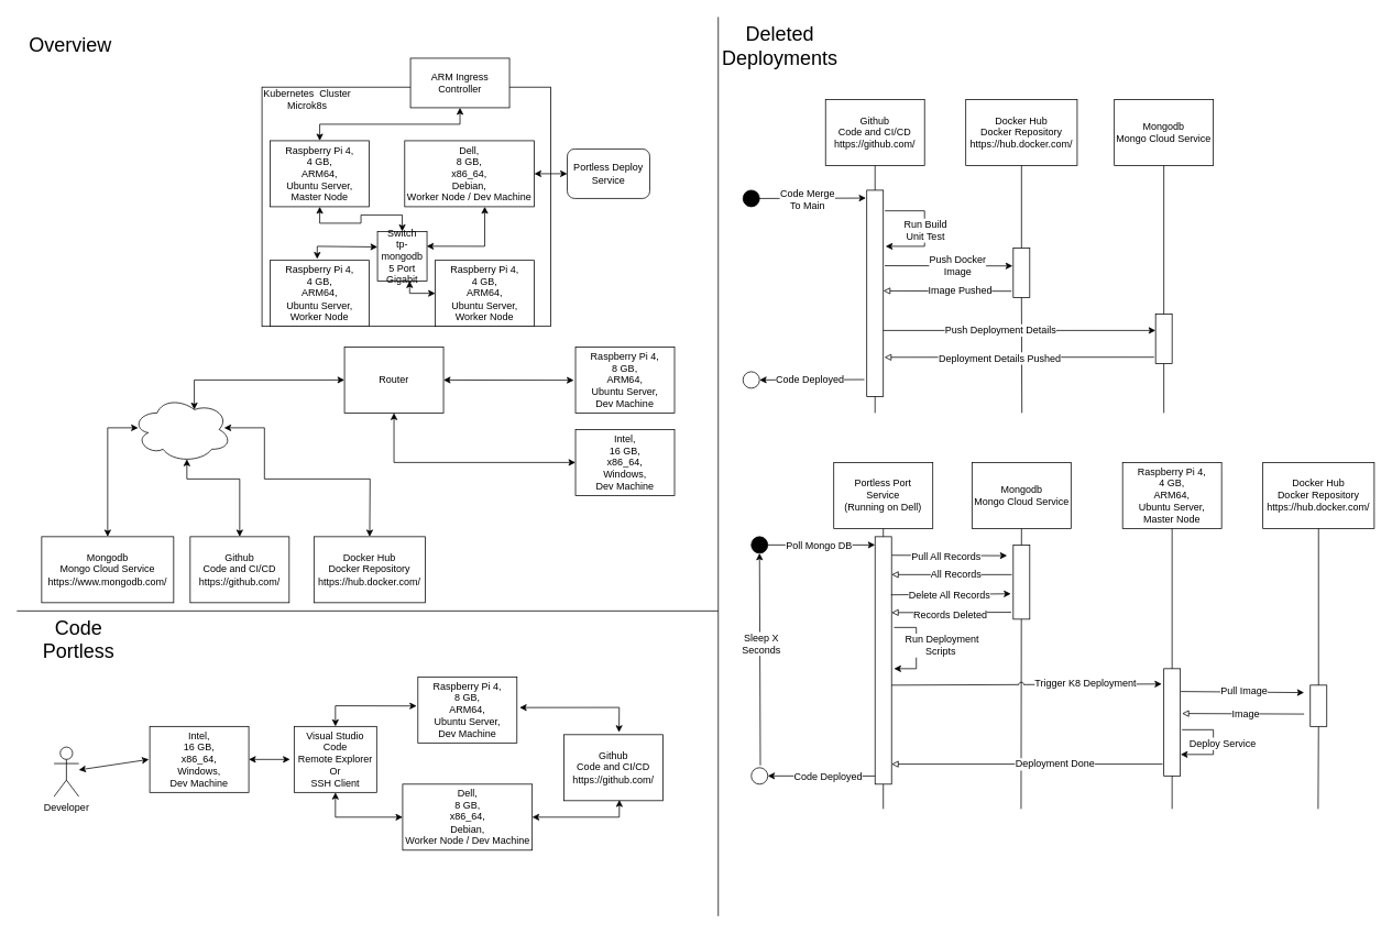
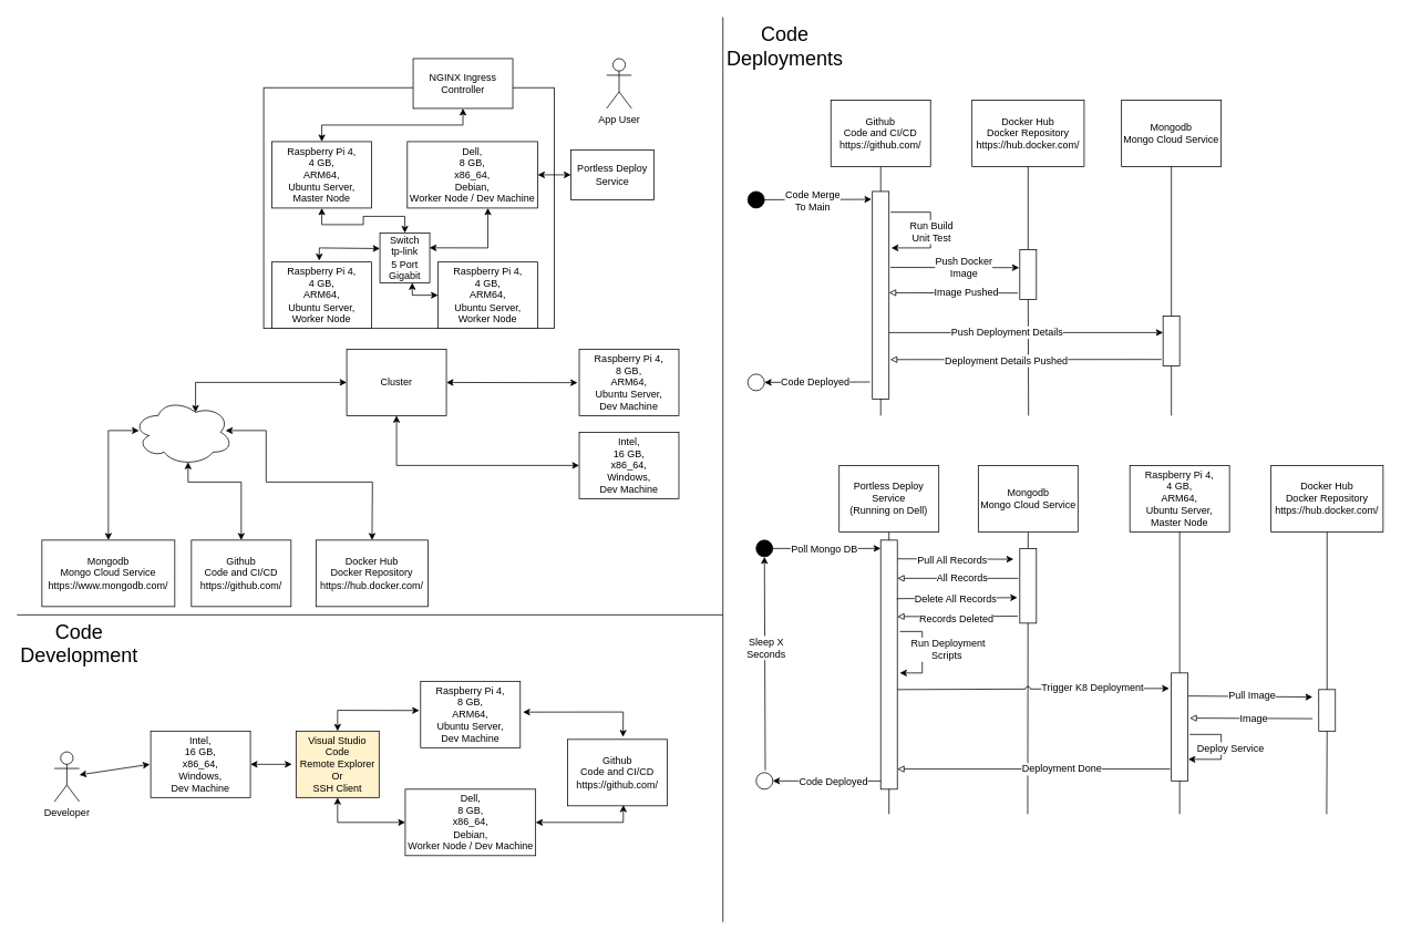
- <mxCell id="30" value="&lt;font style=&quot;font-size: 24px&quot;&gt;Overview&lt;/font&gt;" style="text;html=1;strokeColor=none;fillColor=none;align=center;verticalAlign=middle;whiteSpace=wrap;rounded=0;" vertex="1" parent="1"><mxGeometry width="130" height="70" as="geometry" x="20" y="20" /></mxCell>
- <mxCell id="32" value="&lt;font style=&quot;font-size: 24px&quot;&gt;Deleted Deployments&lt;/font&gt;" style="text;html=1;strokeColor=none;fillColor=none;align=center;verticalAlign=middle;whiteSpace=wrap;rounded=0;" vertex="1" parent="1"><mxGeometry x="870" width="150" height="70" as="geometry" y="20" /></mxCell>
+ <mxCell id="32" value="&lt;font style=&quot;font-size: 24px&quot;&gt;Code Deployments&lt;/font&gt;" style="text;html=1;strokeColor=none;fillColor=none;align=center;verticalAlign=middle;whiteSpace=wrap;rounded=0;" vertex="1" parent="1"><mxGeometry x="870" width="150" height="70" as="geometry" y="20" /></mxCell>
- <mxCell id="8" value="ARM Ingress Controller" style="rounded=0;whiteSpace=wrap;html=1;" vertex="1" parent="1"><mxGeometry x="497" y="70" width="120" height="60" as="geometry" /></mxCell>
+ <mxCell id="8" value="NGINX Ingress Controller" style="rounded=0;whiteSpace=wrap;html=1;" vertex="1" parent="1"><mxGeometry x="497" y="70" width="120" height="60" as="geometry" /></mxCell>
+ <mxCell id="114" value="App User" style="shape=umlActor;verticalLabelPosition=bottom;verticalAlign=top;html=1;outlineConnect=0;fontSize=12;fillColor=#FFFFFF;" vertex="1" parent="1"><mxGeometry x="730" y="70" width="30" height="60" as="geometry" /></mxCell>
- <mxCell id="7" value="Kubernetes&amp;nbsp; Cluster&lt;br&gt;Microk8s" style="text;html=1;strokeColor=none;fillColor=none;align=center;verticalAlign=middle;whiteSpace=wrap;rounded=0;" vertex="1" parent="1"><mxGeometry x="317" y="105" width="110" height="30" as="geometry" /></mxCell>
- <mxCell id="22" value="Portless Deploy &lt;br&gt;Service" style="whiteSpace=wrap;html=1;rounded=1;" vertex="1" parent="1"><mxGeometry x="687" y="180" width="100" height="60" as="geometry" /></mxCell>
+ <mxCell id="22" value="Portless Deploy &lt;br&gt;Service" style="rounded=0;whiteSpace=wrap;html=1;" vertex="1" parent="1"><mxGeometry x="687" y="180" width="100" height="60" as="geometry" /></mxCell>
- <mxCell id="17" value="&lt;span&gt;Switch&lt;/span&gt;&lt;br&gt;&lt;span&gt;tp-mongodb&lt;br&gt;5 Port&lt;br&gt;Gigabit&lt;/span&gt;" style="rounded=0;whiteSpace=wrap;html=1;" vertex="1" parent="1"><mxGeometry x="457" y="280" width="60" height="60" as="geometry" /></mxCell>
+ <mxCell id="17" value="&lt;span&gt;Switch&lt;/span&gt;&lt;br&gt;&lt;span&gt;tp-link&lt;br&gt;5 Port&lt;br&gt;Gigabit&lt;/span&gt;" style="rounded=0;whiteSpace=wrap;html=1;" vertex="1" parent="1"><mxGeometry x="457" y="280" width="60" height="60" as="geometry" /></mxCell>
- <mxCell id="16" value="Router" style="rounded=0;whiteSpace=wrap;html=1;" vertex="1" parent="1"><mxGeometry x="417" y="420" width="120" height="80" as="geometry" /></mxCell>
+ <mxCell id="16" value="Cluster" style="rounded=0;whiteSpace=wrap;html=1;" vertex="1" parent="1"><mxGeometry x="417" y="420" width="120" height="80" as="geometry" /></mxCell>
- <mxCell id="36" value="Portless Port &lt;br&gt;Service&lt;br&gt;(Running on Dell)" style="rounded=0;whiteSpace=wrap;html=1;" vertex="1" parent="1"><mxGeometry x="1010" y="560" width="120" height="80" as="geometry" /></mxCell>
+ <mxCell id="36" value="Portless Deploy &lt;br&gt;Service&lt;br&gt;(Running on Dell)" style="rounded=0;whiteSpace=wrap;html=1;" vertex="1" parent="1"><mxGeometry x="1010" y="560" width="120" height="80" as="geometry" /></mxCell>
- <mxCell id="103" value="&lt;font style=&quot;font-size: 24px&quot;&gt;Code Portless&lt;/font&gt;" style="text;html=1;strokeColor=none;fillColor=none;align=center;verticalAlign=middle;whiteSpace=wrap;rounded=0;" vertex="1" parent="1"><mxGeometry y="740" width="150" height="70" as="geometry" x="20" /></mxCell>
+ <mxCell id="103" value="&lt;font style=&quot;font-size: 24px&quot;&gt;Code Development&lt;/font&gt;" style="text;html=1;strokeColor=none;fillColor=none;align=center;verticalAlign=middle;whiteSpace=wrap;rounded=0;" vertex="1" parent="1"><mxGeometry y="740" width="150" height="70" as="geometry" x="20" /></mxCell>
- <mxCell id="105" value="Visual Studio Code &lt;br&gt;Remote Explorer&lt;br&gt;Or&lt;br&gt;SSH Client" style="rounded=0;whiteSpace=wrap;html=1;fontSize=12;fillColor=#FFFFFF;" vertex="1" parent="1"><mxGeometry x="356" y="880" width="100" height="80" as="geometry" /></mxCell>
+ <mxCell id="105" value="Visual Studio Code &lt;br&gt;Remote Explorer&lt;br&gt;Or&lt;br&gt;SSH Client" style="rounded=0;whiteSpace=wrap;html=1;fontSize=12;fillColor=#fff2cc;" vertex="1" parent="1"><mxGeometry x="356" y="880" width="100" height="80" as="geometry" /></mxCell>
